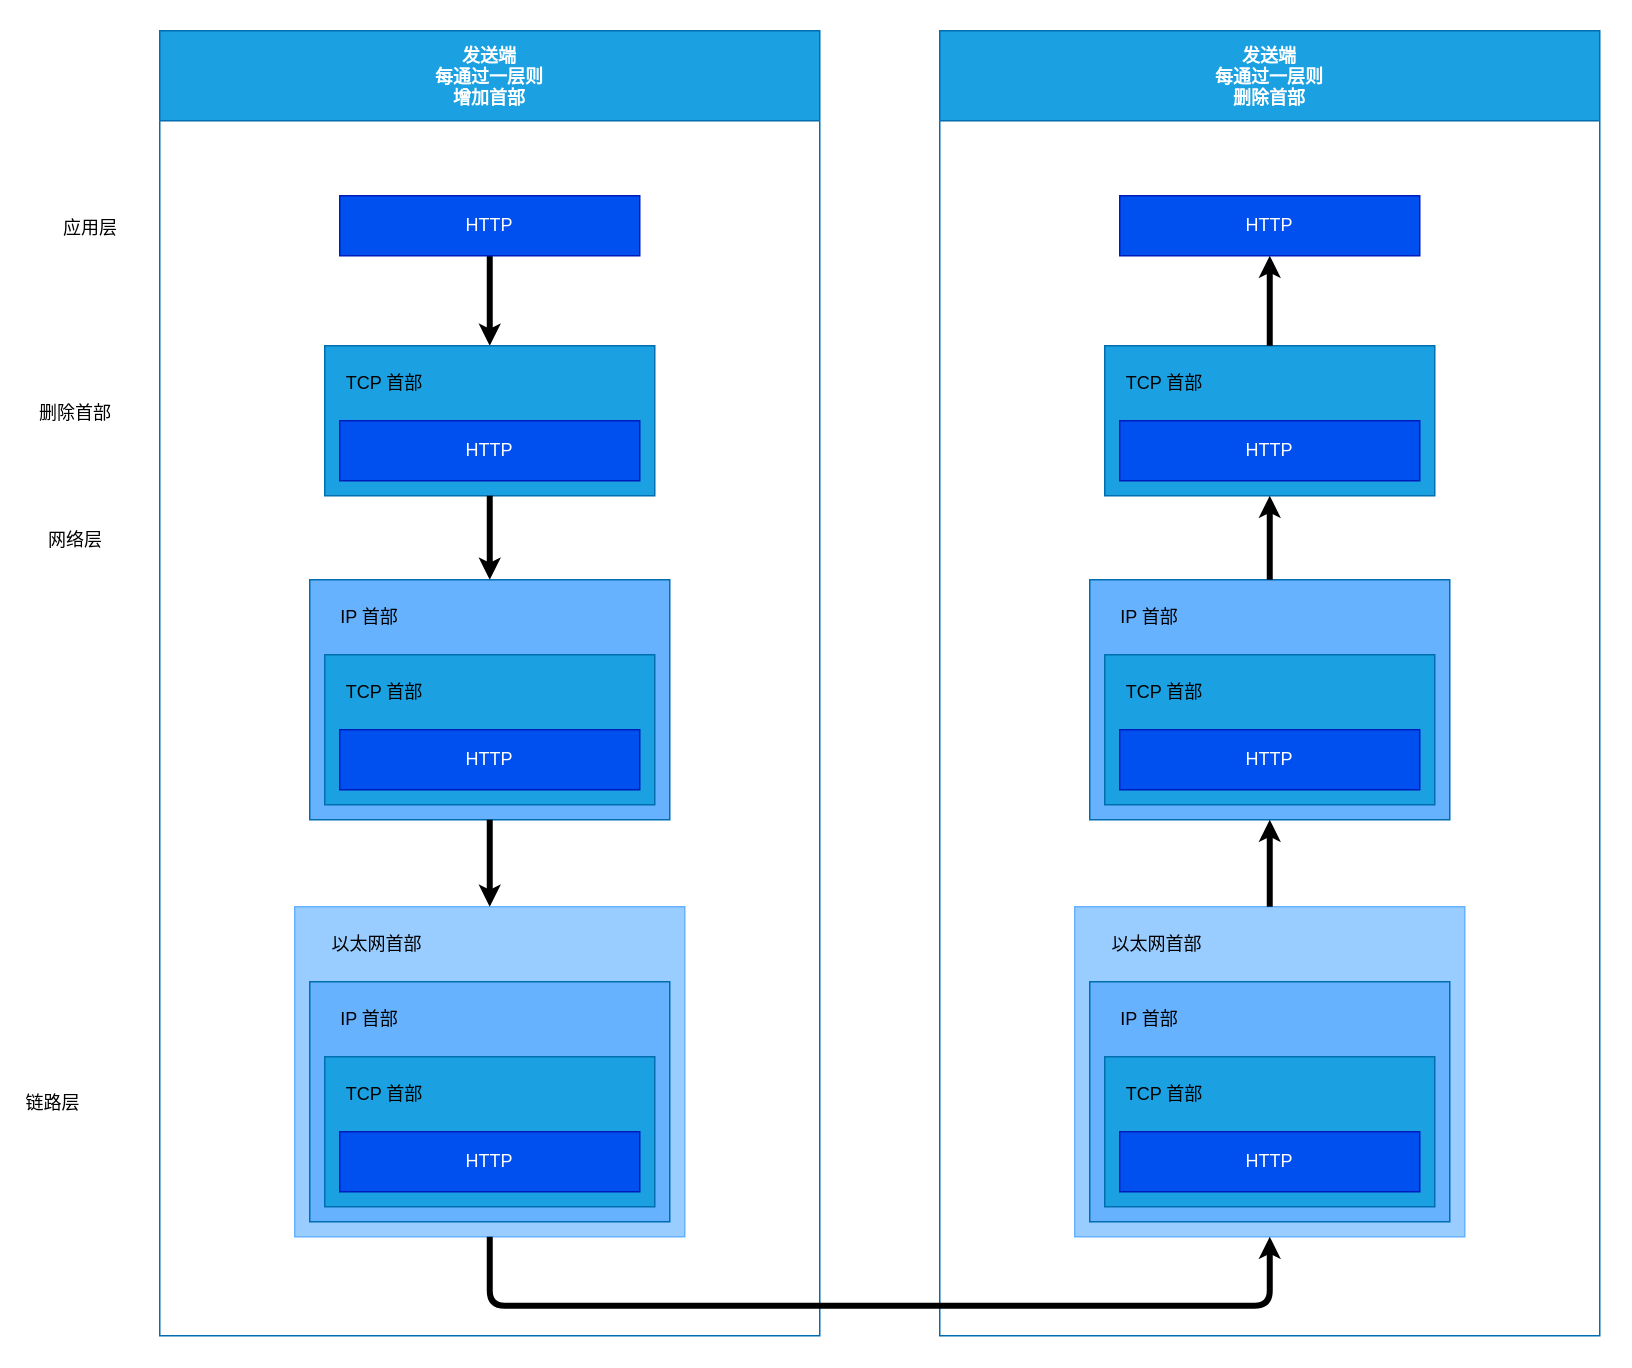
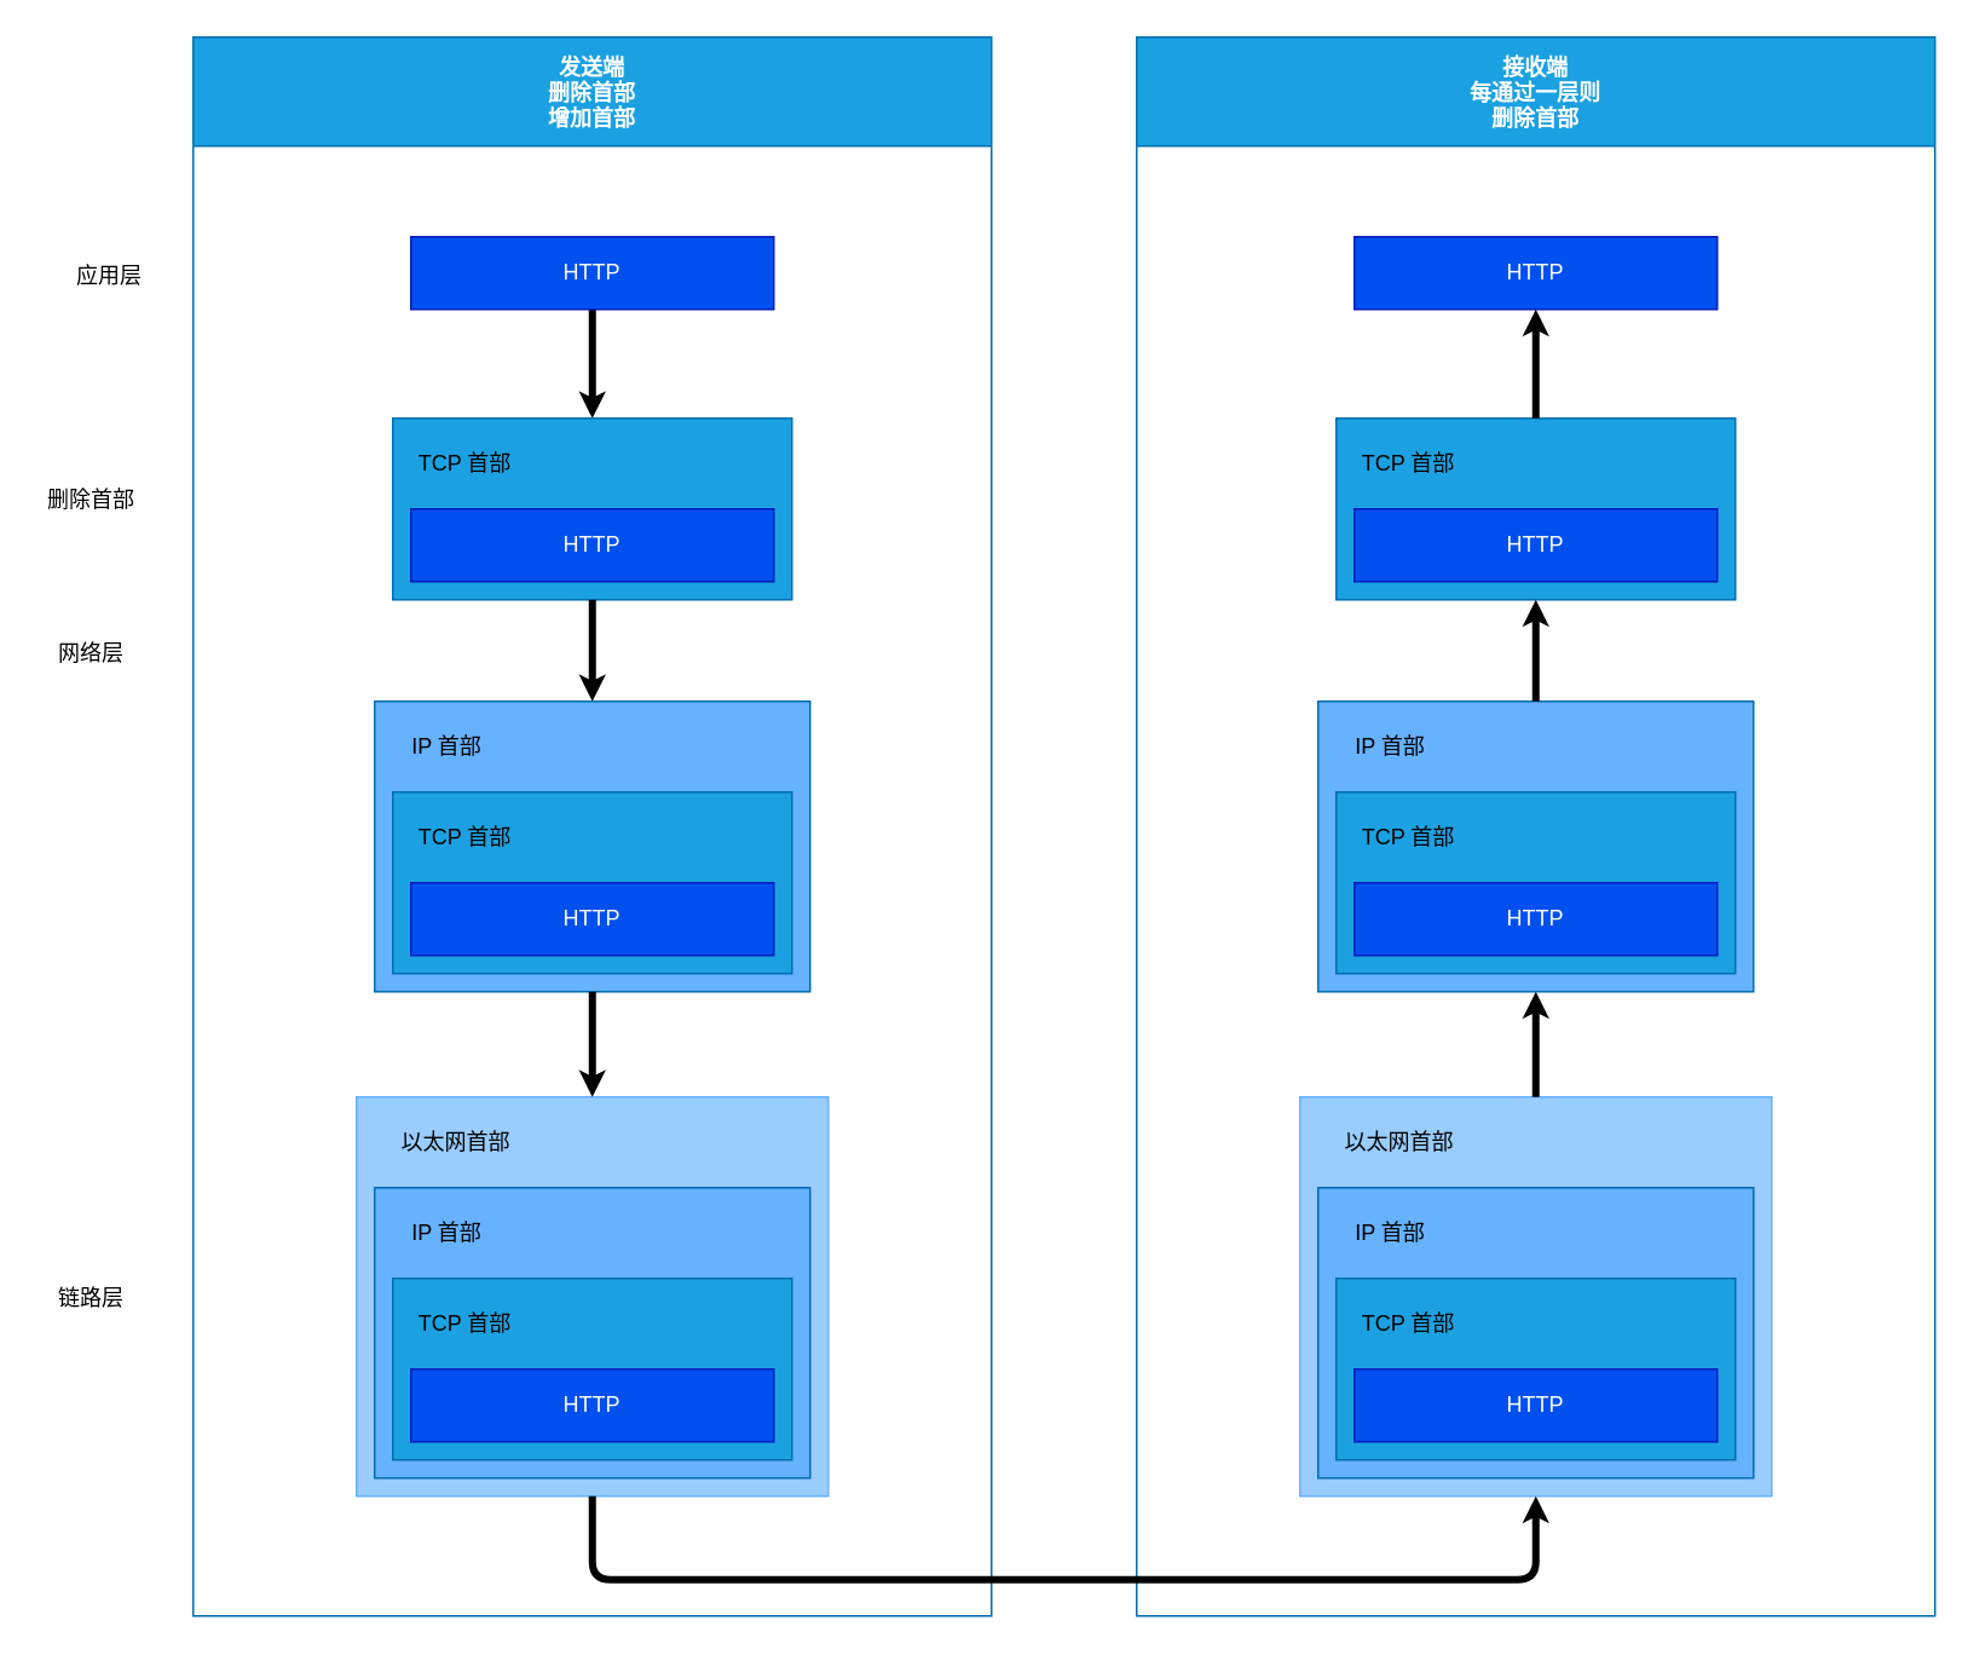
- <mxCell id="2" value="发送端&#10;每通过一层则&#10;增加首部" style="swimlane;fillColor=#1ba1e2;fontColor=#ffffff;strokeColor=#006EAF;swimlaneFillColor=#FFFFFF;startSize=60;" parent="1" vertex="1"><mxGeometry x="106" y="20" width="440" height="870" as="geometry" /></mxCell>
+ <mxCell id="2" value="发送端&#10;删除首部&#10;增加首部" style="swimlane;fillColor=#1ba1e2;fontColor=#ffffff;strokeColor=#006EAF;swimlaneFillColor=#FFFFFF;startSize=60;" parent="1" vertex="1"><mxGeometry x="106" y="20" width="440" height="870" as="geometry" /></mxCell>
- <mxCell id="30" value="发送端&#10;每通过一层则&#10;删除首部" style="swimlane;fillColor=#1ba1e2;fontColor=#ffffff;strokeColor=#006EAF;swimlaneFillColor=#FFFFFF;startSize=60;" vertex="1" parent="1"><mxGeometry x="626" y="20" width="440" height="870" as="geometry" /></mxCell>
+ <mxCell id="30" value="接收端&#10;每通过一层则&#10;删除首部" style="swimlane;fillColor=#1ba1e2;fontColor=#ffffff;strokeColor=#006EAF;swimlaneFillColor=#FFFFFF;startSize=60;" vertex="1" parent="1"><mxGeometry x="626" y="20" width="440" height="870" as="geometry" /></mxCell>
- <mxCell id="29" value="链路层" style="text;html=1;strokeColor=none;fillColor=none;align=center;verticalAlign=middle;whiteSpace=wrap;rounded=0;fontColor=#000000;" parent="1" vertex="1"><mxGeometry x="5" y="720" width="60" height="30" as="geometry" /></mxCell>
+ <mxCell id="29" value="链路层" style="text;html=1;strokeColor=none;fillColor=none;align=center;verticalAlign=middle;whiteSpace=wrap;rounded=0;fontColor=#000000;" parent="1" vertex="1"><mxGeometry x="20" y="700" width="60" height="30" as="geometry" /></mxCell>
